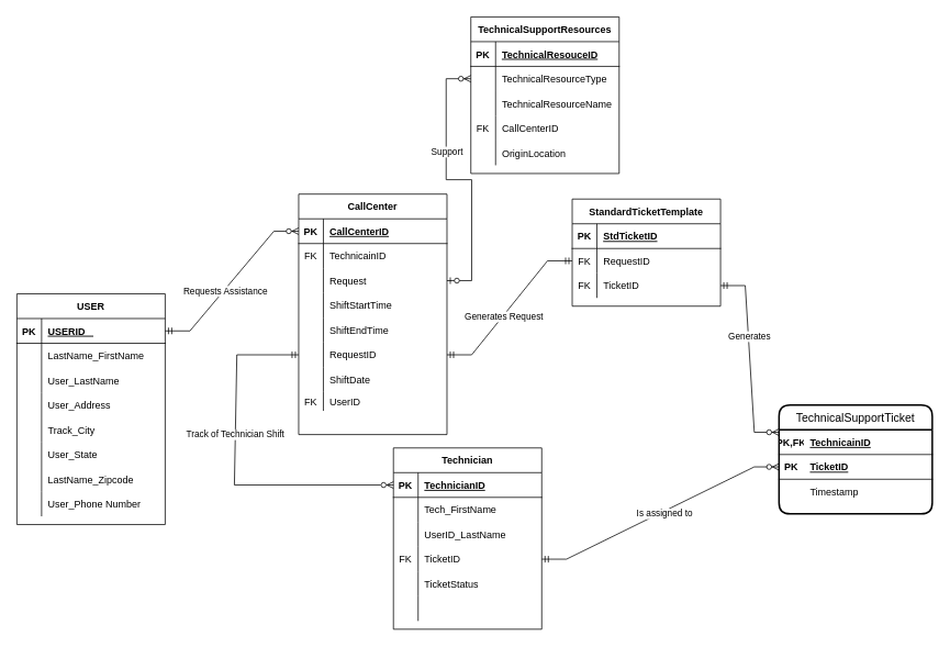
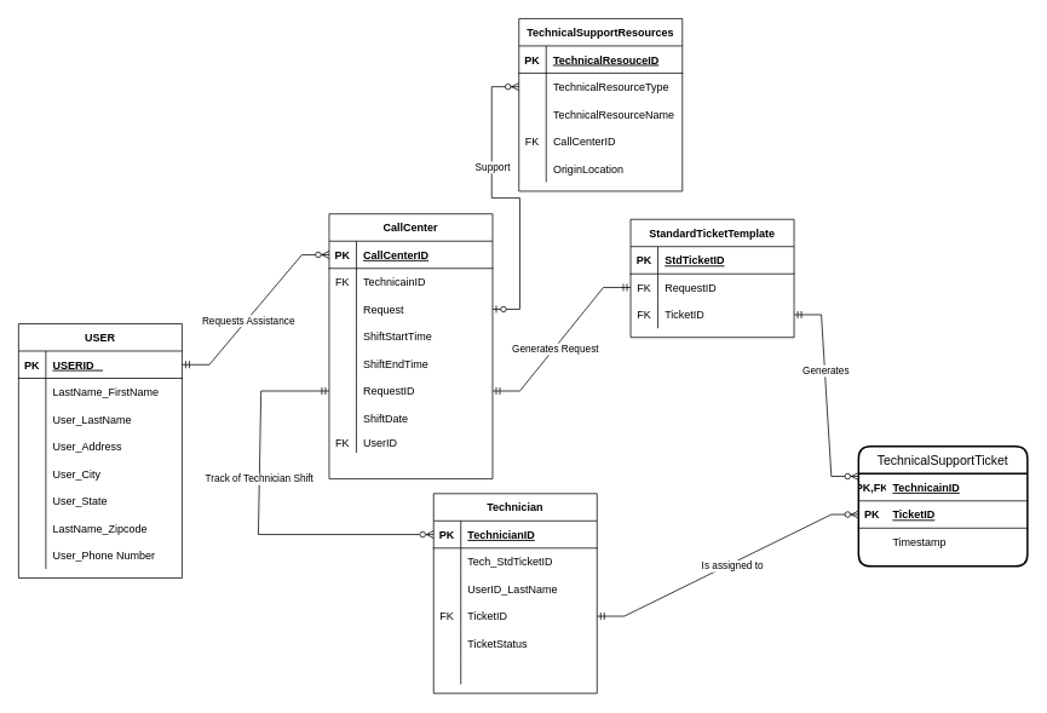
- <mxCell id="17" value="Track_City" style="shape=partialRectangle;connectable=0;fillColor=none;top=0;left=0;bottom=0;right=0;align=left;spacingLeft=6;overflow=hidden;" vertex="1" parent="15"><mxGeometry x="30" width="150" height="30" as="geometry"><mxRectangle width="150" height="30" as="alternateBounds" /></mxGeometry></mxCell>
+ <mxCell id="17" value="User_City" style="shape=partialRectangle;connectable=0;fillColor=none;top=0;left=0;bottom=0;right=0;align=left;spacingLeft=6;overflow=hidden;" vertex="1" parent="15"><mxGeometry x="30" width="150" height="30" as="geometry"><mxRectangle width="150" height="30" as="alternateBounds" /></mxGeometry></mxCell>
- <mxCell id="49" value="Tech_FirstName" style="shape=partialRectangle;connectable=0;fillColor=none;top=0;left=0;bottom=0;right=0;align=left;spacingLeft=6;overflow=hidden;" vertex="1" parent="47"><mxGeometry x="30" width="150" height="30" as="geometry"><mxRectangle width="150" height="30" as="alternateBounds" /></mxGeometry></mxCell>
+ <mxCell id="49" value="Tech_StdTicketID" style="shape=partialRectangle;connectable=0;fillColor=none;top=0;left=0;bottom=0;right=0;align=left;spacingLeft=6;overflow=hidden;" vertex="1" parent="47"><mxGeometry x="30" width="150" height="30" as="geometry"><mxRectangle width="150" height="30" as="alternateBounds" /></mxGeometry></mxCell>
